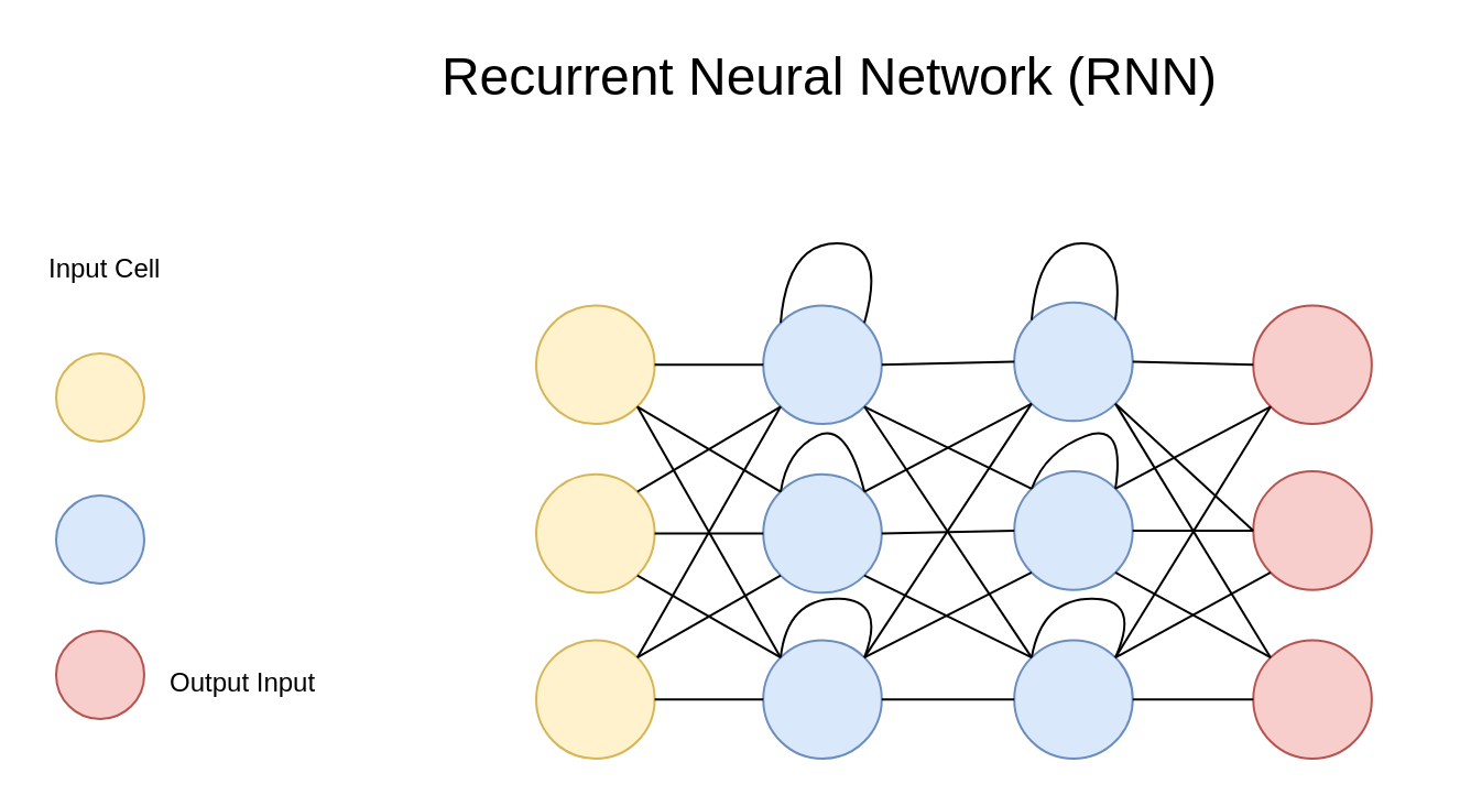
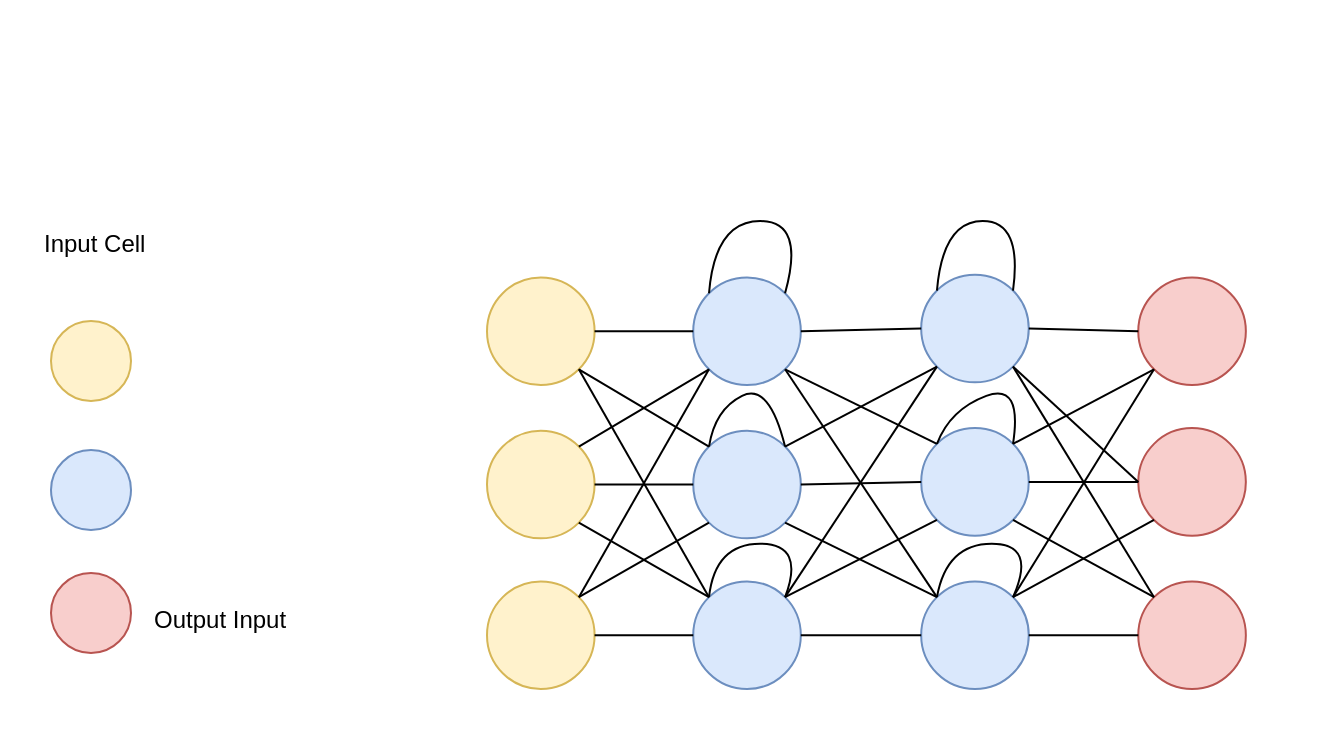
- <mxCell id="2" value="&lt;font style=&quot;font-size: 24px;&quot;&gt;Recurrent Neural Network (RNN)&lt;/font&gt;" style="text;html=1;strokeColor=none;fillColor=none;align=center;verticalAlign=middle;whiteSpace=wrap;rounded=0;shadow=1;strokeWidth=1.5;" parent="1" vertex="1"><mxGeometry x="183" y="20" width="387" height="30" as="geometry" /></mxCell>
